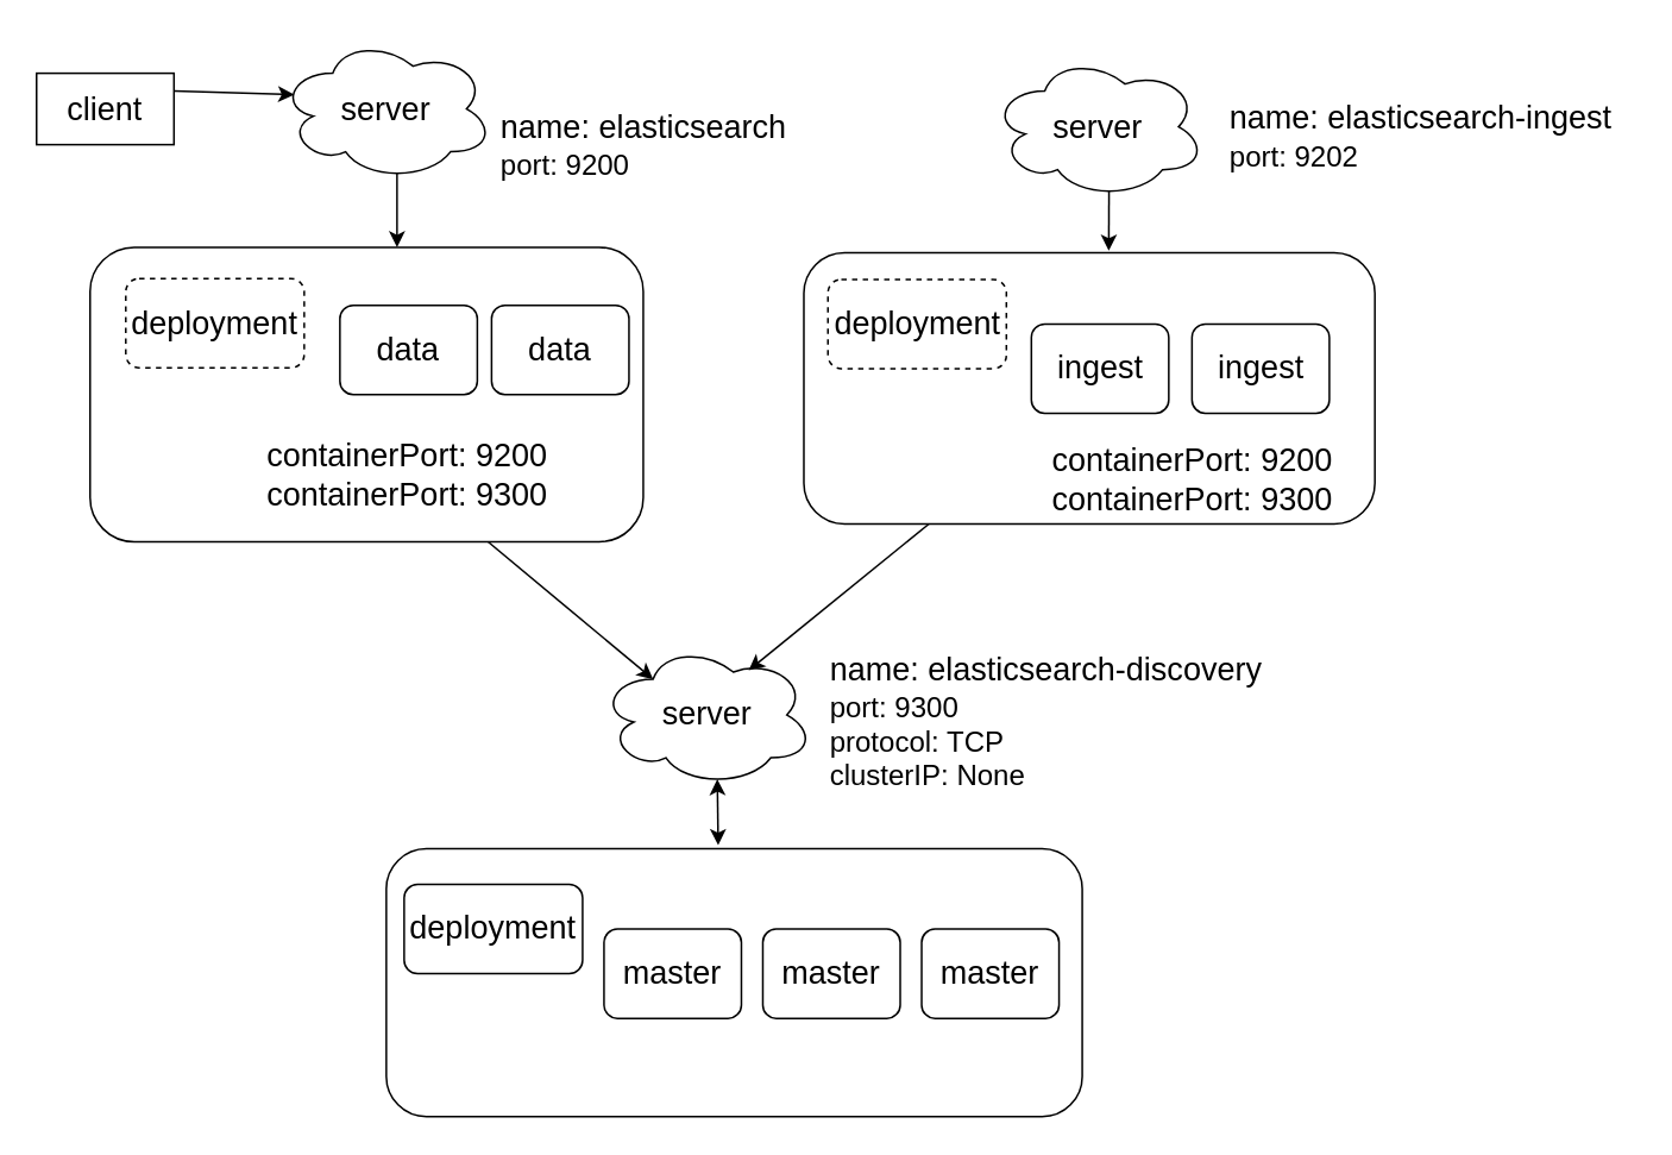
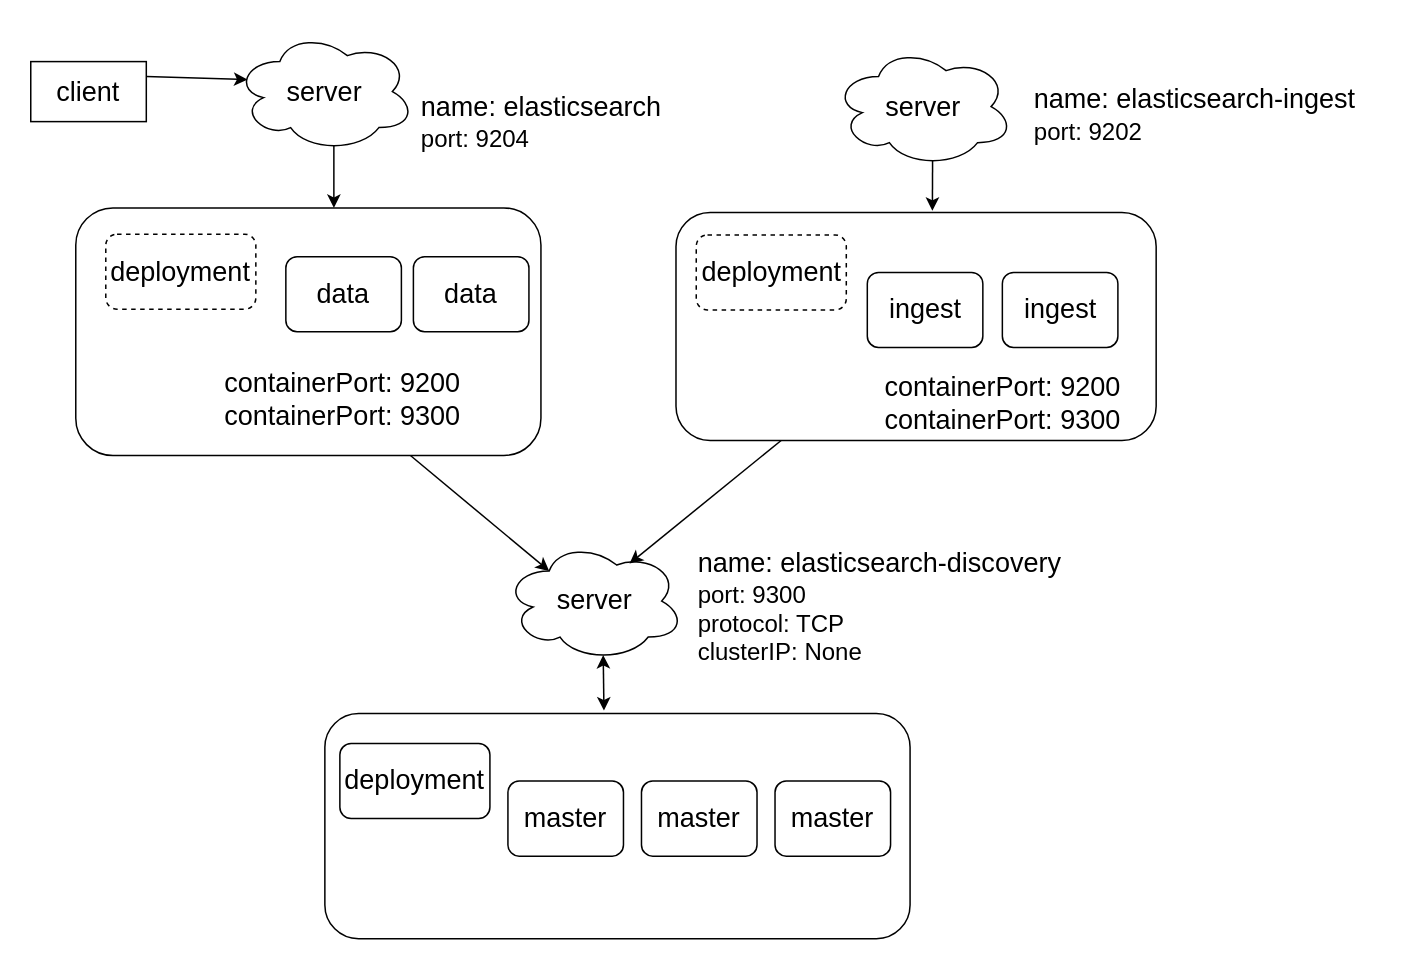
- <mxCell id="19" value="&lt;div style=&quot;text-align: left&quot;&gt;&lt;font style=&quot;font-size: 18px&quot;&gt;name: elasticsearch&lt;/font&gt;&lt;/div&gt;&lt;div style=&quot;text-align: left&quot;&gt;&lt;font size=&quot;3&quot;&gt;port: 9200&lt;/font&gt;&lt;/div&gt;" style="text;html=1;strokeColor=none;fillColor=none;align=center;verticalAlign=middle;whiteSpace=wrap;rounded=0;" vertex="1" parent="1"><mxGeometry x="259.5" y="50.5" width="201" height="60" as="geometry" /></mxCell>
+ <mxCell id="19" value="&lt;div style=&quot;text-align: left&quot;&gt;&lt;font style=&quot;font-size: 18px&quot;&gt;name: elasticsearch&lt;/font&gt;&lt;/div&gt;&lt;div style=&quot;text-align: left&quot;&gt;&lt;font size=&quot;3&quot;&gt;port: 9204&lt;/font&gt;&lt;/div&gt;" style="text;html=1;strokeColor=none;fillColor=none;align=center;verticalAlign=middle;whiteSpace=wrap;rounded=0;" vertex="1" parent="1"><mxGeometry x="259.5" y="50.5" width="201" height="60" as="geometry" /></mxCell>
